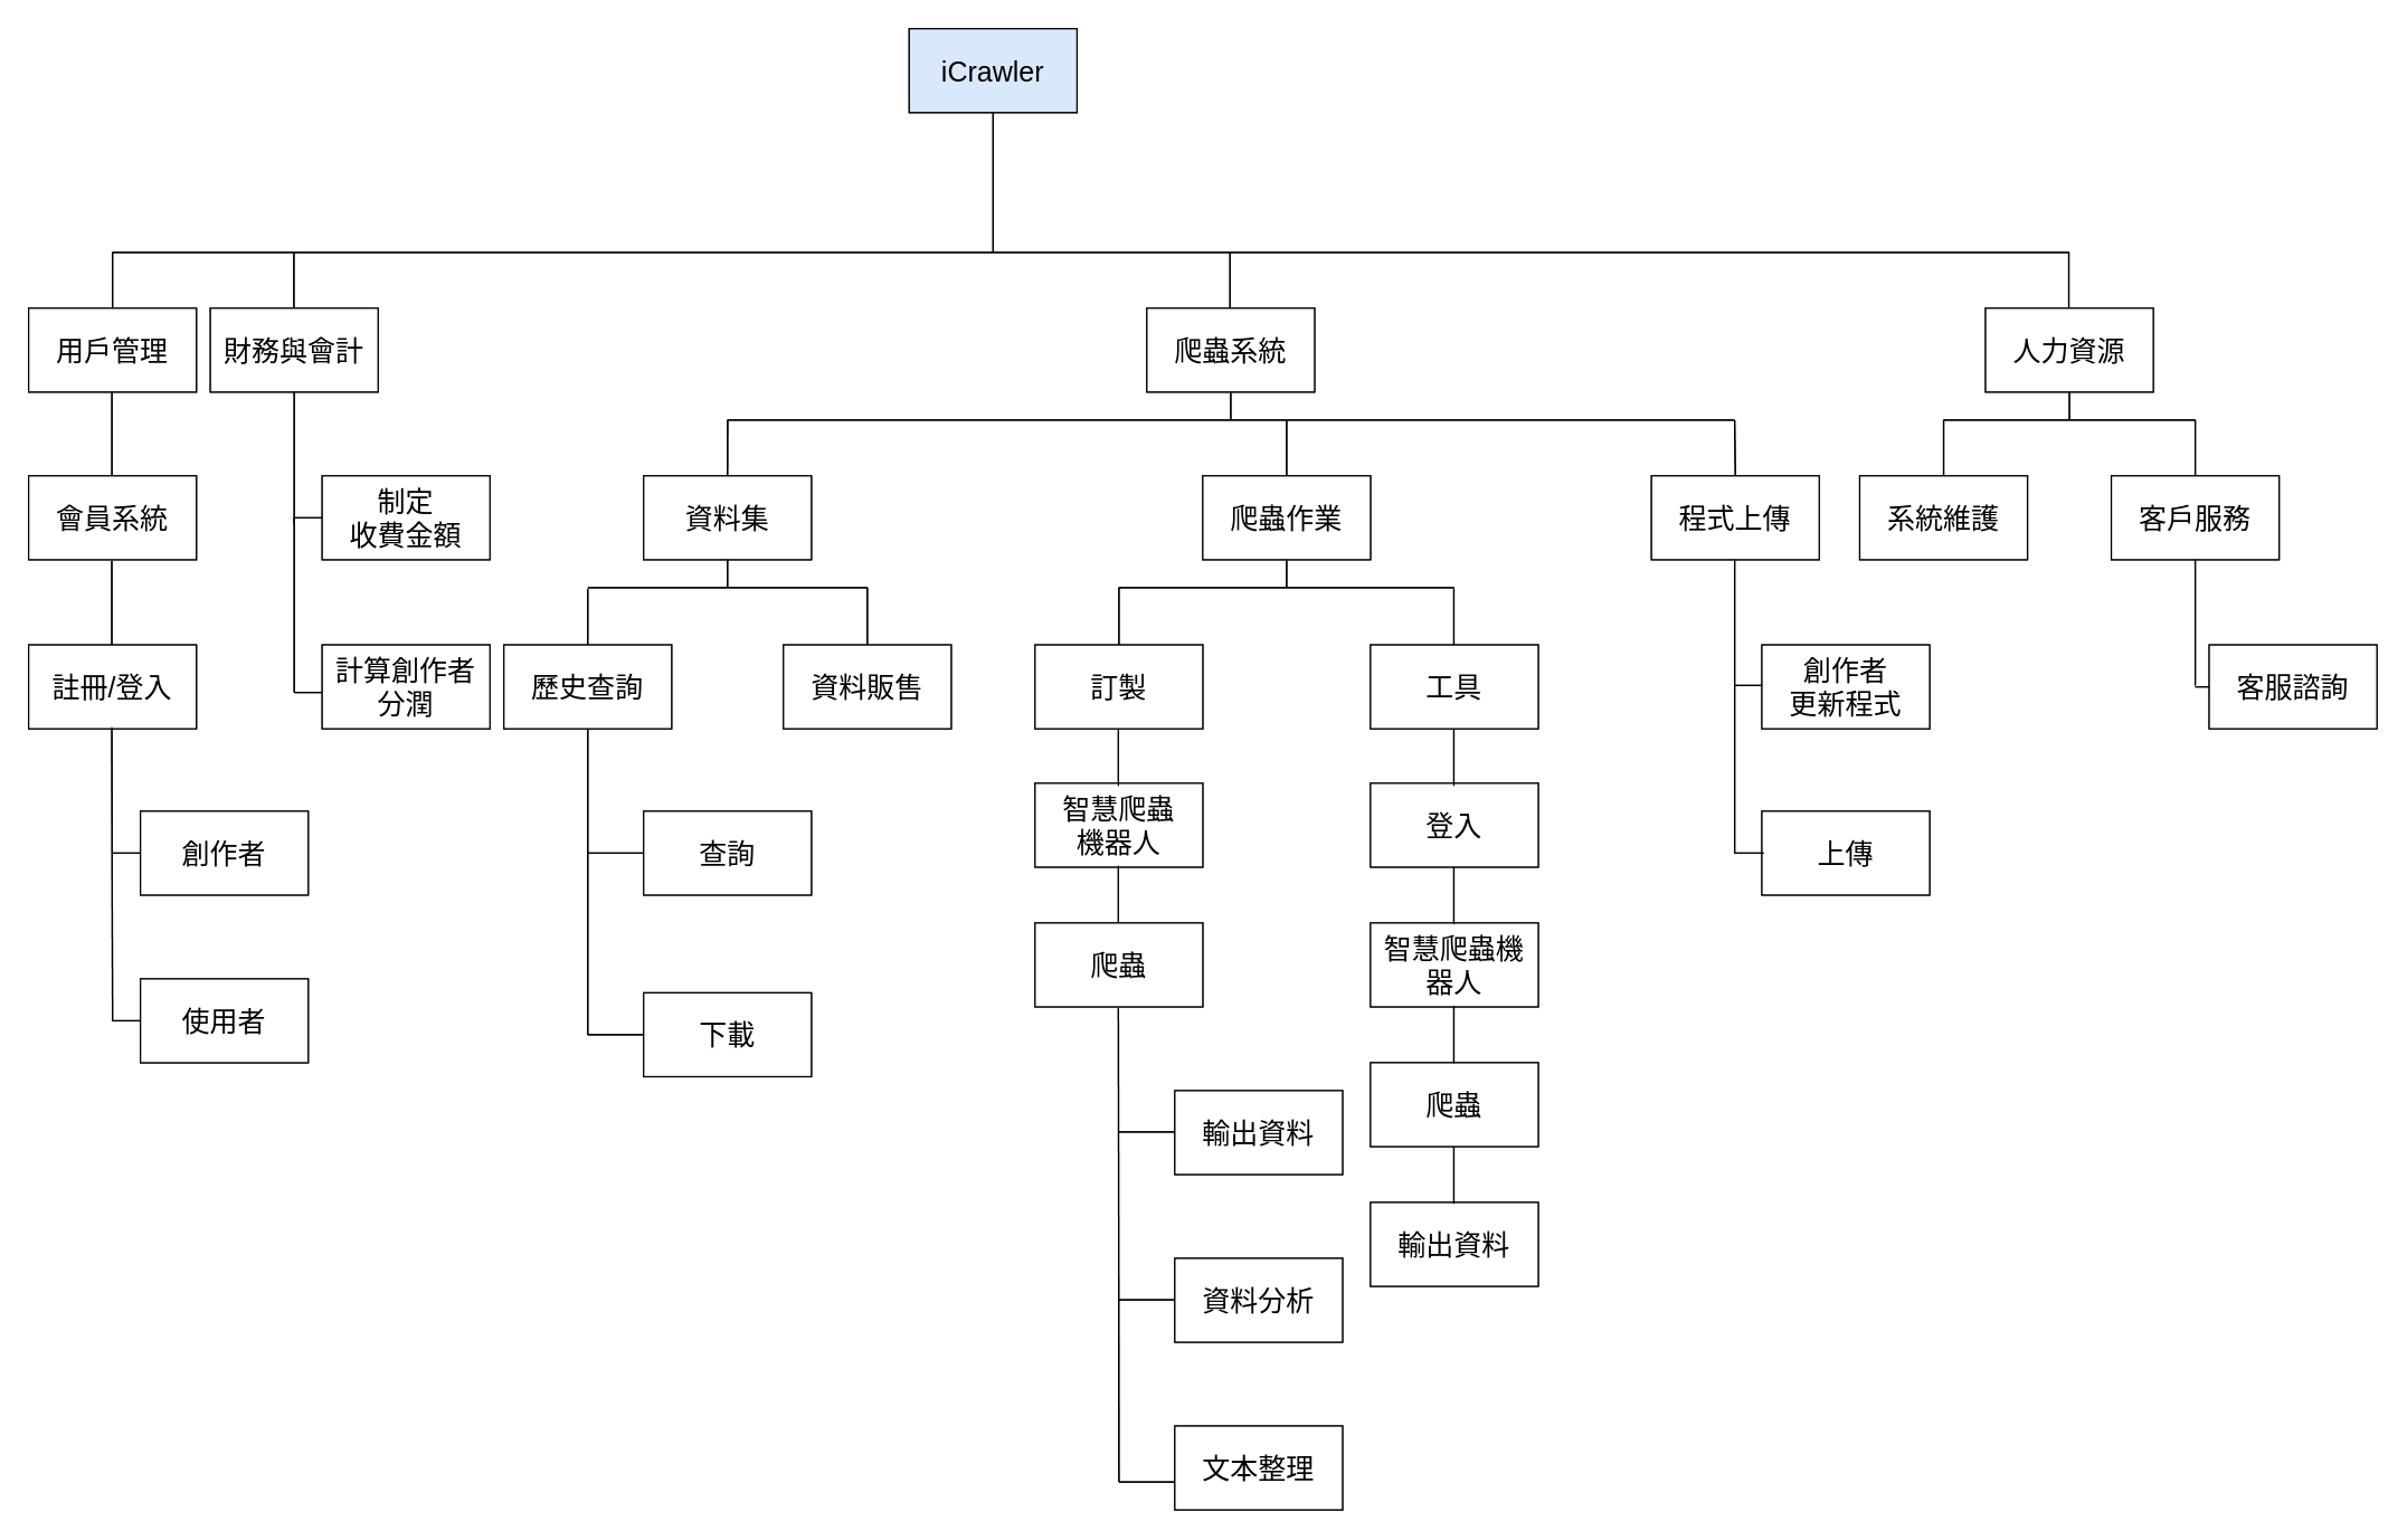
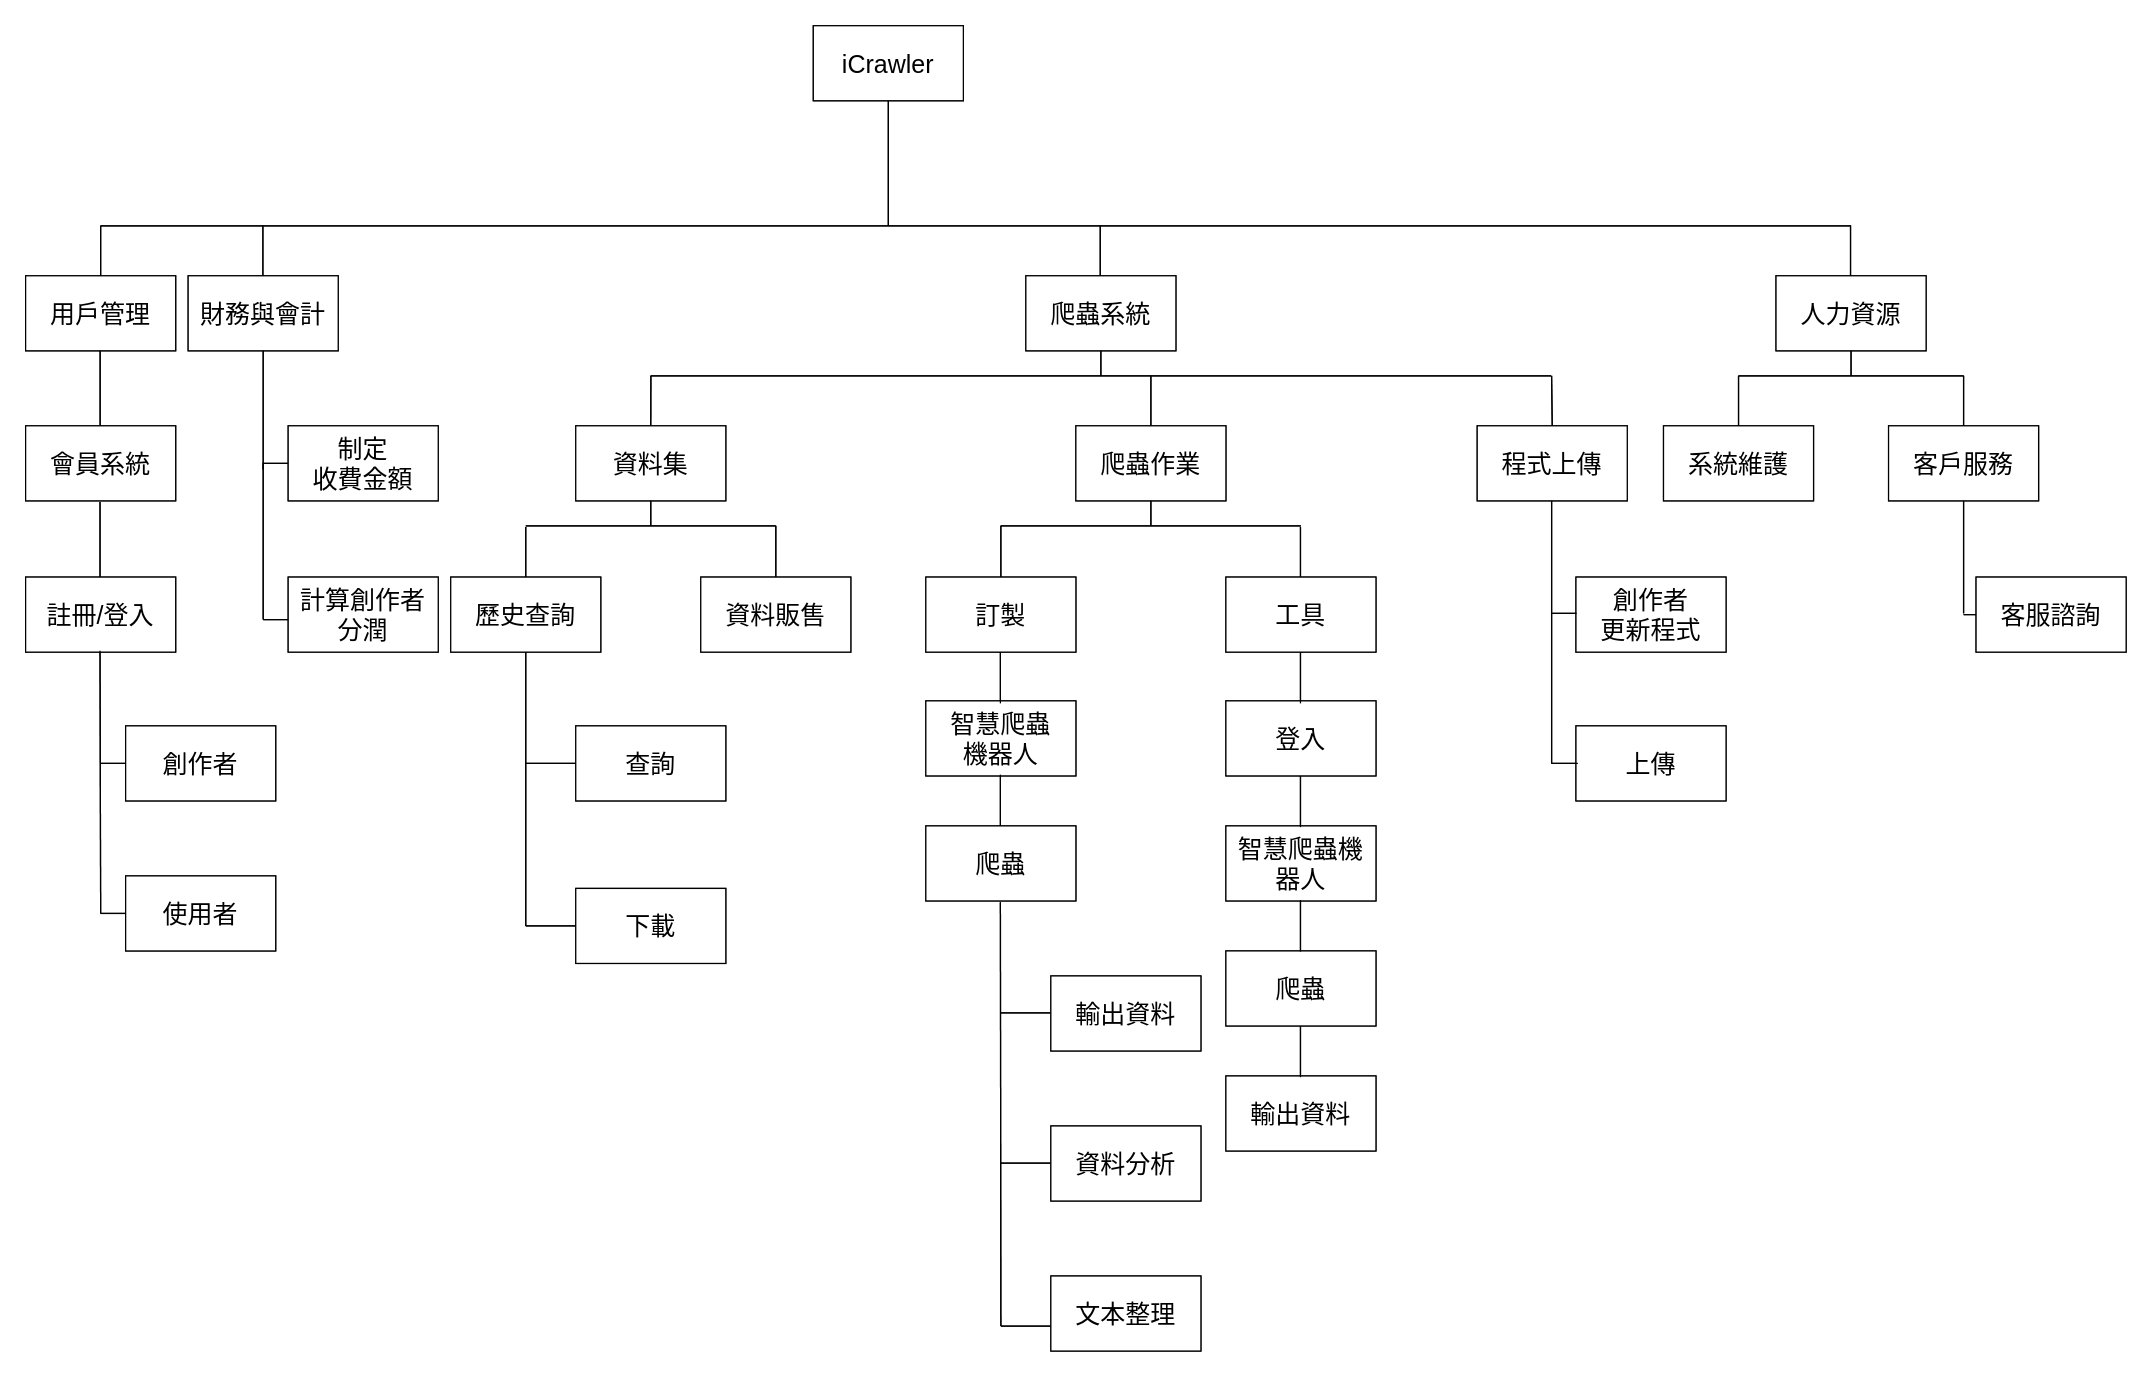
- <mxCell id="85" value="iCrawler" style="rounded=0;whiteSpace=wrap;html=1;fontSize=20;fillColor=#dae8fc;" parent="1" vertex="1"><mxGeometry x="650" y="20" width="120" height="60" as="geometry" /></mxCell>
+ <mxCell id="85" value="iCrawler" style="rounded=0;whiteSpace=wrap;html=1;fontSize=20;" parent="1" vertex="1"><mxGeometry x="650" y="20" width="120" height="60" as="geometry" /></mxCell>
